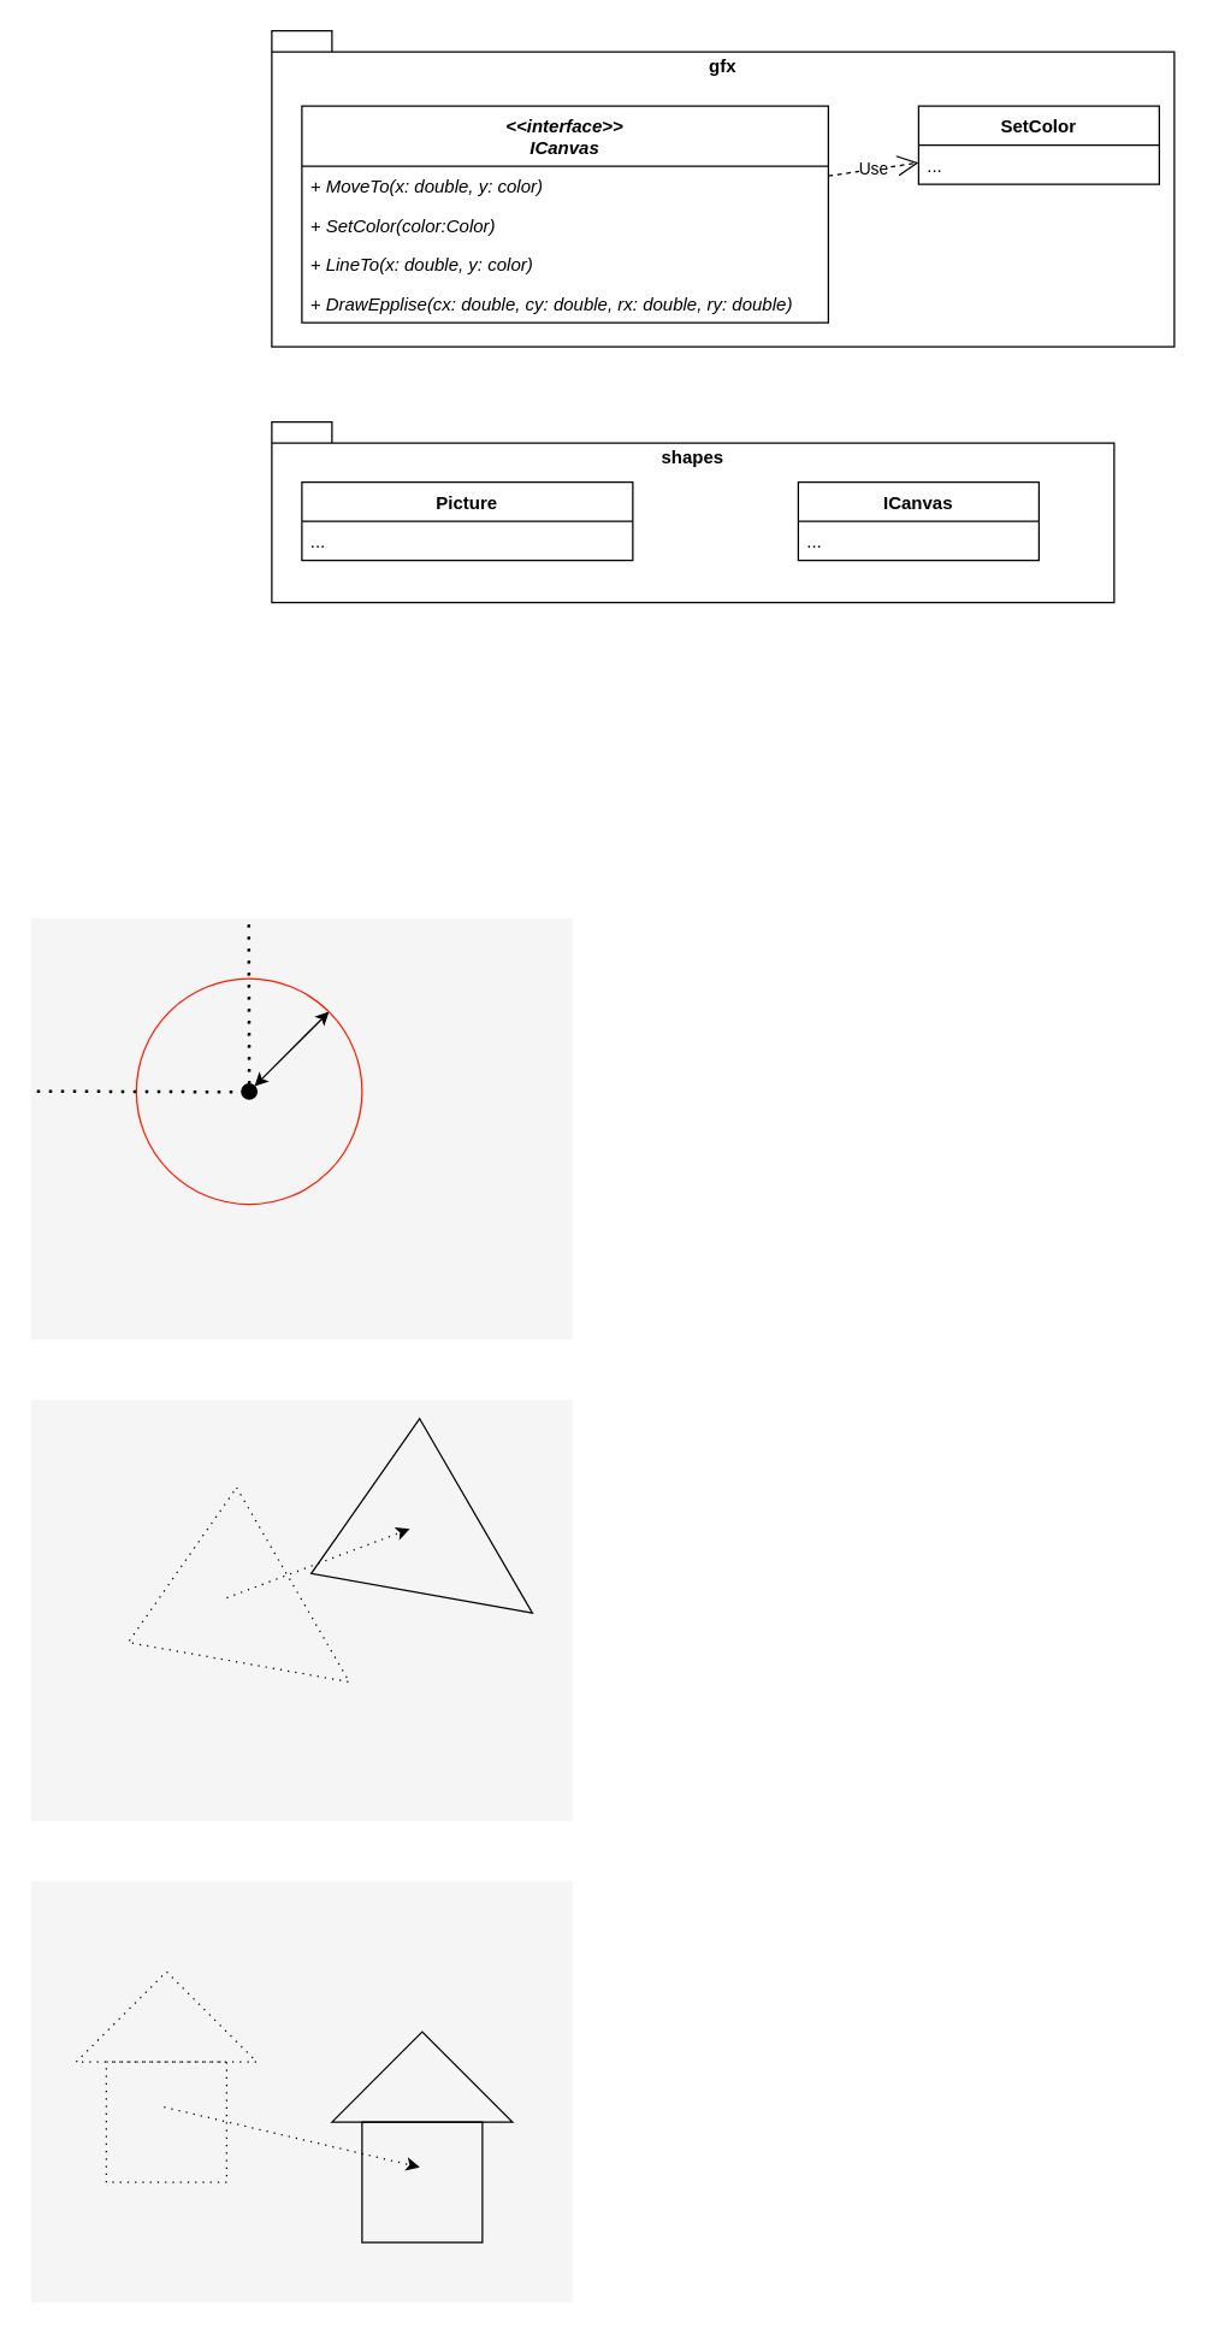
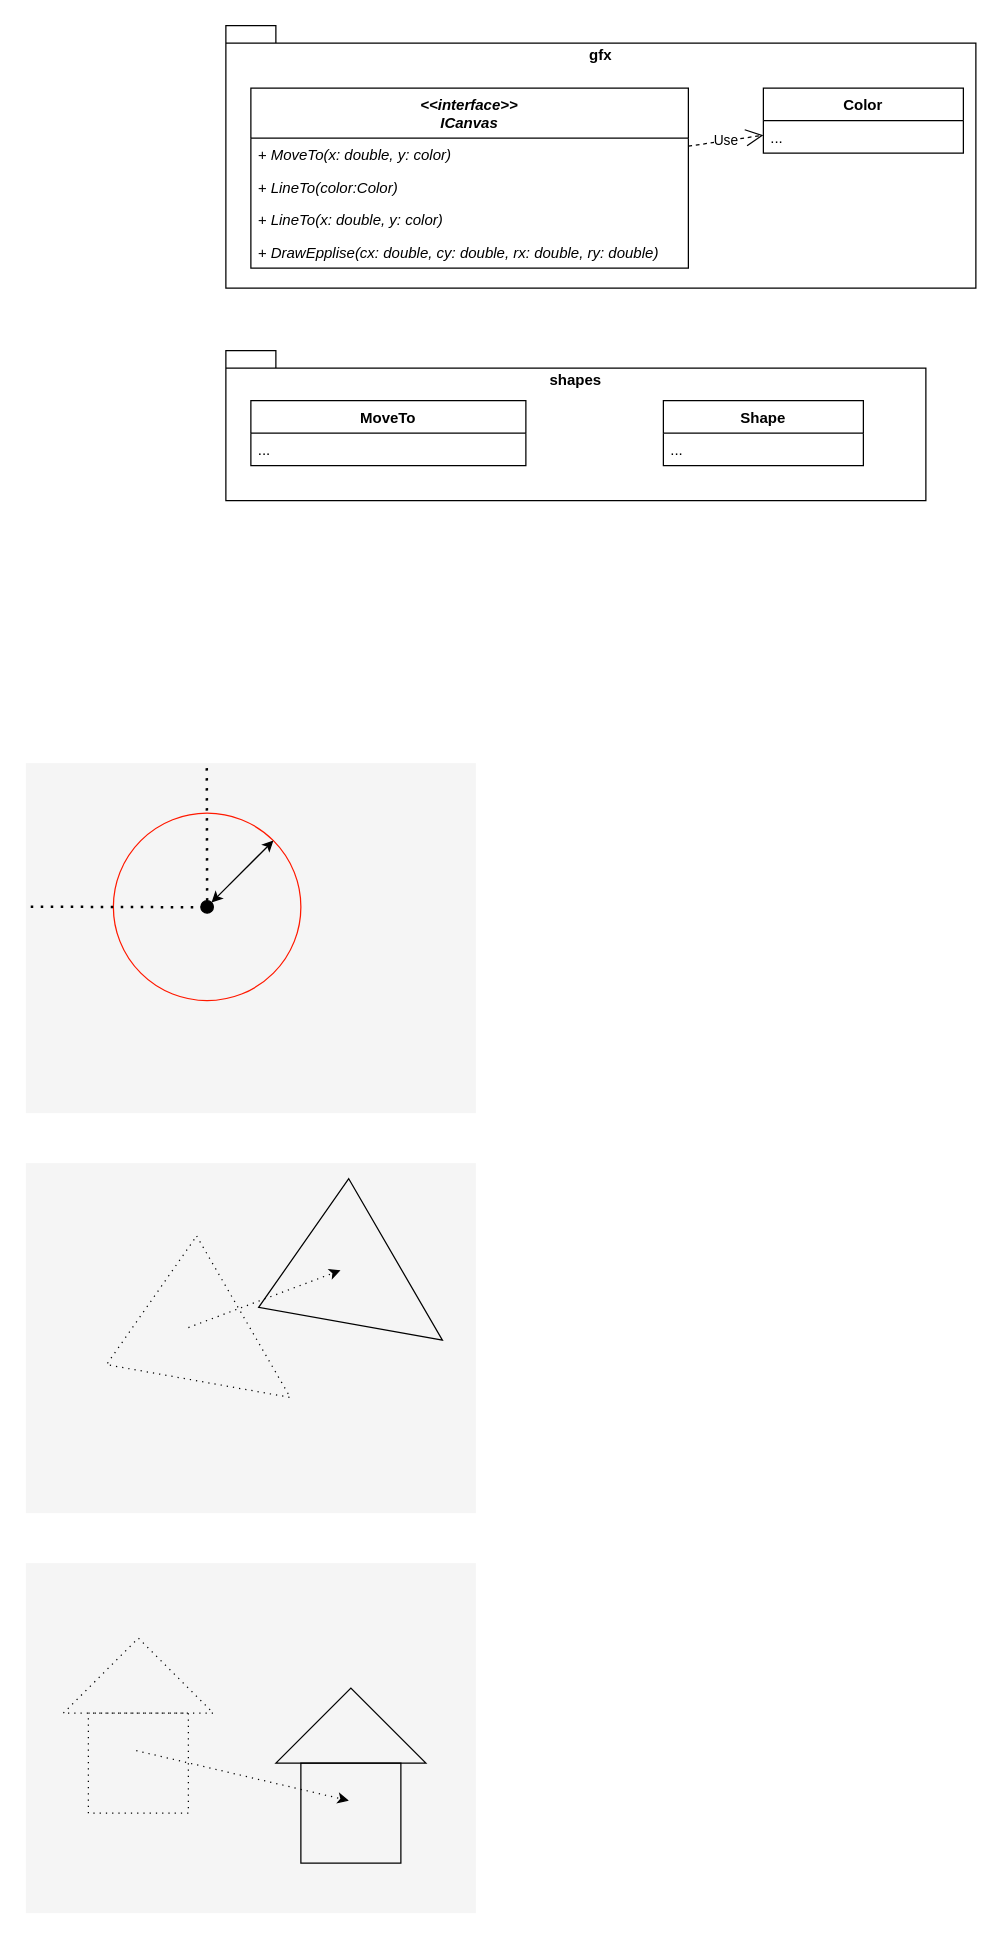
- <mxCell id="9" value="SetColor" style="swimlane;fontStyle=1;align=center;verticalAlign=top;childLayout=stackLayout;horizontal=1;startSize=26;horizontalStack=0;resizeParent=1;resizeParentMax=0;resizeLast=0;collapsible=1;marginBottom=0;" parent="1" vertex="1"><mxGeometry x="610" y="70" width="160" height="52" as="geometry" /></mxCell>
+ <mxCell id="9" value="Color" style="swimlane;fontStyle=1;align=center;verticalAlign=top;childLayout=stackLayout;horizontal=1;startSize=26;horizontalStack=0;resizeParent=1;resizeParentMax=0;resizeLast=0;collapsible=1;marginBottom=0;" parent="1" vertex="1"><mxGeometry x="610" y="70" width="160" height="52" as="geometry" /></mxCell>
- <mxCell id="6" value="+ SetColor(color:Color)" style="text;strokeColor=none;fillColor=none;align=left;verticalAlign=top;spacingLeft=4;spacingRight=4;overflow=hidden;rotatable=0;points=[[0,0.5],[1,0.5]];portConstraint=eastwest;fontStyle=2" parent="4" vertex="1"><mxGeometry y="66" width="350" height="26" as="geometry" /></mxCell>
+ <mxCell id="6" value="+ LineTo(color:Color)" style="text;strokeColor=none;fillColor=none;align=left;verticalAlign=top;spacingLeft=4;spacingRight=4;overflow=hidden;rotatable=0;points=[[0,0.5],[1,0.5]];portConstraint=eastwest;fontStyle=2" parent="4" vertex="1"><mxGeometry y="66" width="350" height="26" as="geometry" /></mxCell>
- <mxCell id="30" value="Picture" style="swimlane;fontStyle=1;align=center;verticalAlign=top;childLayout=stackLayout;horizontal=1;startSize=26;horizontalStack=0;resizeParent=1;resizeParentMax=0;resizeLast=0;collapsible=1;marginBottom=0;" vertex="1" parent="1"><mxGeometry x="200" y="320" width="220" height="52" as="geometry" /></mxCell>
+ <mxCell id="30" value="MoveTo" style="swimlane;fontStyle=1;align=center;verticalAlign=top;childLayout=stackLayout;horizontal=1;startSize=26;horizontalStack=0;resizeParent=1;resizeParentMax=0;resizeLast=0;collapsible=1;marginBottom=0;" vertex="1" parent="1"><mxGeometry x="200" y="320" width="220" height="52" as="geometry" /></mxCell>
- <mxCell id="13" value="ICanvas" style="swimlane;fontStyle=1;align=center;verticalAlign=top;childLayout=stackLayout;horizontal=1;startSize=26;horizontalStack=0;resizeParent=1;resizeParentMax=0;resizeLast=0;collapsible=1;marginBottom=0;" parent="1" vertex="1"><mxGeometry x="530" y="320" width="160" height="52" as="geometry" /></mxCell>
+ <mxCell id="13" value="Shape" style="swimlane;fontStyle=1;align=center;verticalAlign=top;childLayout=stackLayout;horizontal=1;startSize=26;horizontalStack=0;resizeParent=1;resizeParentMax=0;resizeLast=0;collapsible=1;marginBottom=0;" parent="1" vertex="1"><mxGeometry x="530" y="320" width="160" height="52" as="geometry" /></mxCell>
